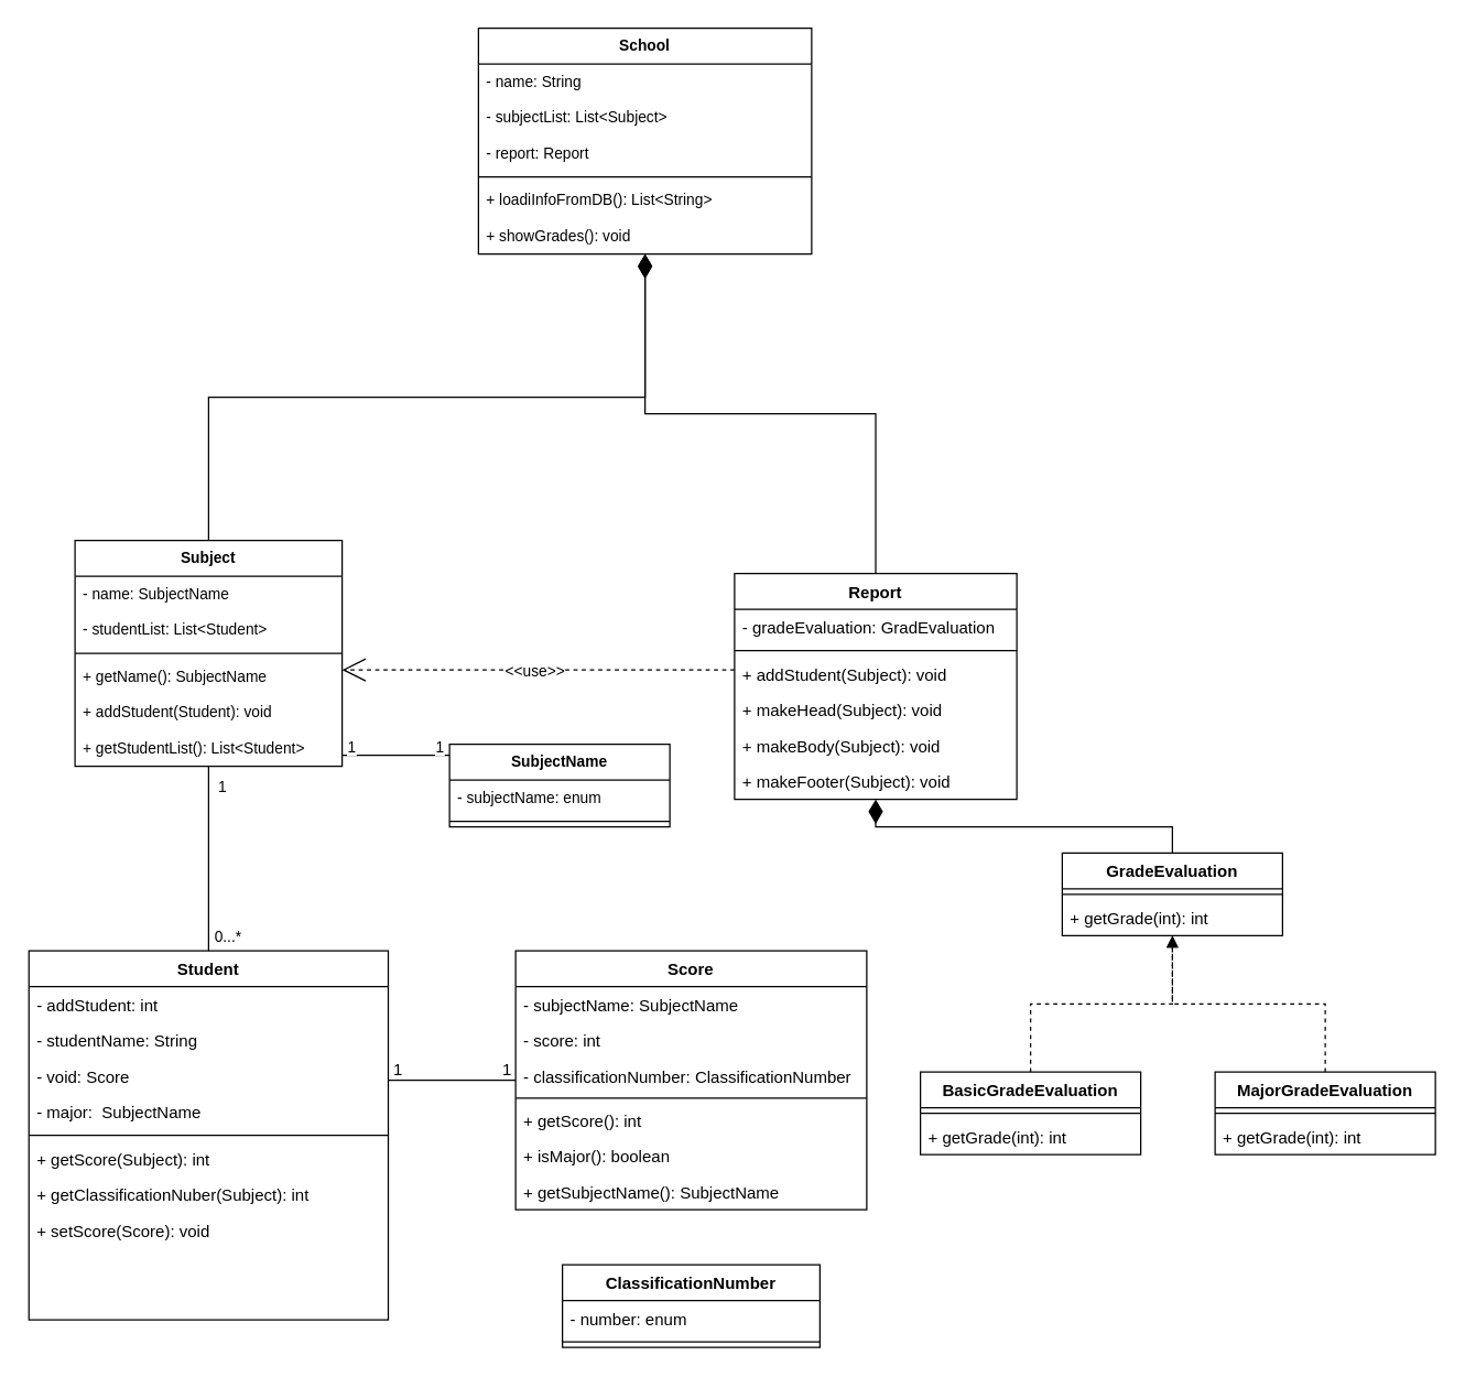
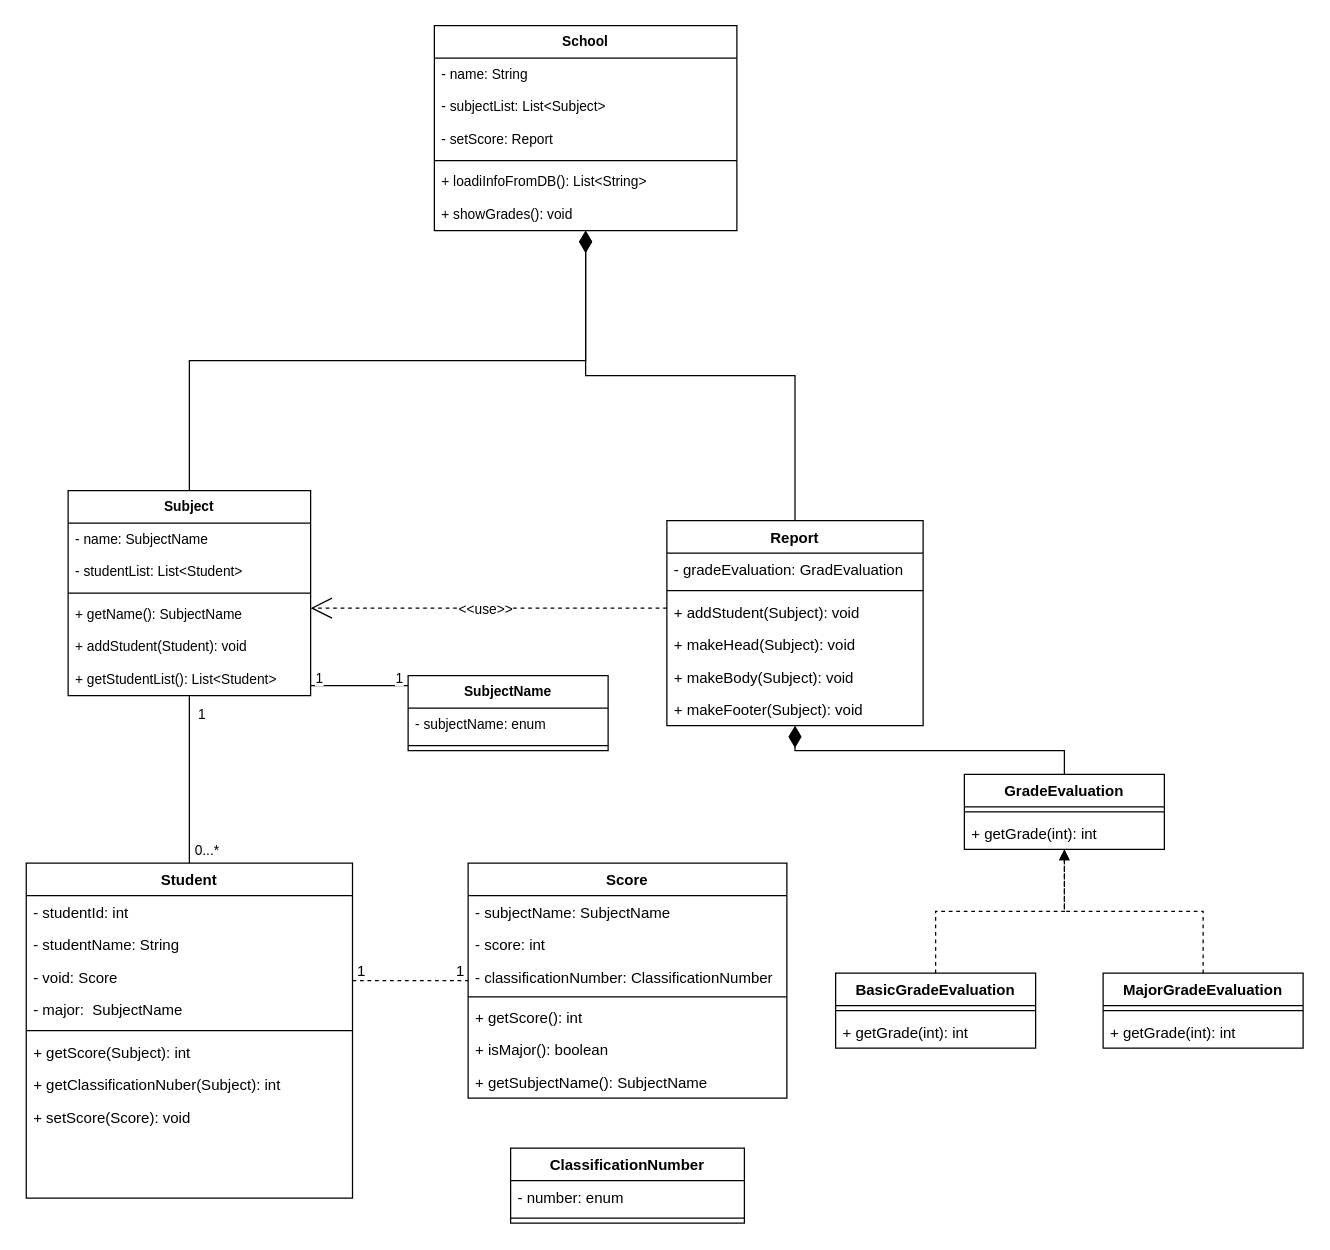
- <mxCell id="60" value="- report: Report" style="text;strokeColor=none;fillColor=none;align=left;verticalAlign=top;spacingLeft=4;spacingRight=4;overflow=hidden;rotatable=0;points=[[0,0.5],[1,0.5]];portConstraint=eastwest;fontFamily=Helvetica;fontSize=11;fontColor=default;" parent="57" vertex="1"><mxGeometry y="78" width="242" height="26" as="geometry" /></mxCell>
+ <mxCell id="60" value="- setScore: Report" style="text;strokeColor=none;fillColor=none;align=left;verticalAlign=top;spacingLeft=4;spacingRight=4;overflow=hidden;rotatable=0;points=[[0,0.5],[1,0.5]];portConstraint=eastwest;fontFamily=Helvetica;fontSize=11;fontColor=default;" parent="57" vertex="1"><mxGeometry y="78" width="242" height="26" as="geometry" /></mxCell>
- <mxCell id="3" value="- addStudent: int" style="text;align=left;verticalAlign=top;spacingLeft=4;spacingRight=4;overflow=hidden;rotatable=0;points=[[0,0.5],[1,0.5]];portConstraint=eastwest;" parent="2" vertex="1"><mxGeometry y="26" width="261" height="26" as="geometry" /></mxCell>
+ <mxCell id="3" value="- studentId: int" style="text;align=left;verticalAlign=top;spacingLeft=4;spacingRight=4;overflow=hidden;rotatable=0;points=[[0,0.5],[1,0.5]];portConstraint=eastwest;" parent="2" vertex="1"><mxGeometry y="26" width="261" height="26" as="geometry" /></mxCell>
- <mxCell id="29" value="" style="endArrow=none;shadow=0;strokeWidth=1;rounded=0;endFill=0;edgeStyle=elbowEdgeStyle;elbow=vertical;" parent="1" source="2" target="21" edge="1"><mxGeometry x="0.5" y="41" relative="1" as="geometry"><mxPoint x="354" y="250" as="sourcePoint" /><mxPoint x="514" y="250" as="targetPoint" /><mxPoint x="-40" y="32" as="offset" /></mxGeometry></mxCell>
+ <mxCell id="29" value="" style="endArrow=none;shadow=0;strokeWidth=1;rounded=0;endFill=0;edgeStyle=elbowEdgeStyle;elbow=vertical;dashed=1;" parent="1" source="2" target="21" edge="1"><mxGeometry x="0.5" y="41" relative="1" as="geometry"><mxPoint x="354" y="250" as="sourcePoint" /><mxPoint x="514" y="250" as="targetPoint" /><mxPoint x="-40" y="32" as="offset" /></mxGeometry></mxCell>
